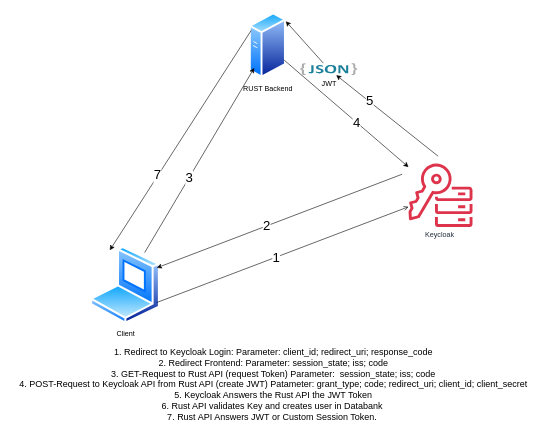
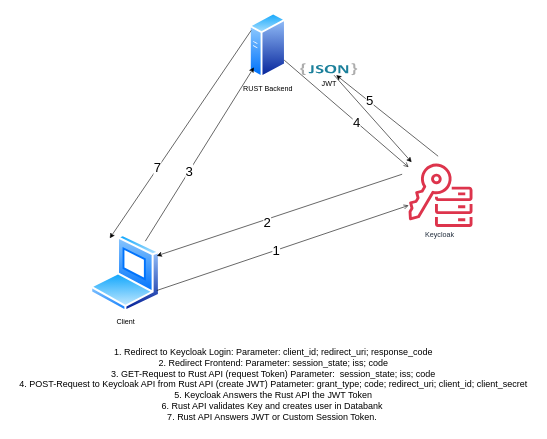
- <mxCell id="12" value="" style="endArrow=classic;html=1;rounded=0;entryX=0.99;entryY=0.136;entryDx=0;entryDy=0;entryPerimeter=0;" edge="1" parent="1" source="15" target="3"><mxGeometry width="50" height="50" relative="1" as="geometry"><mxPoint x="750" y="260" as="sourcePoint" /><mxPoint x="470" y="400" as="targetPoint" /></mxGeometry></mxCell>
+ <mxCell id="12" value="" style="endArrow=classic;html=1;rounded=0;" edge="1" parent="1" source="15" target="4"><mxGeometry width="50" height="50" relative="1" as="geometry"><mxPoint x="750" y="260" as="sourcePoint" /><mxPoint x="470" y="400" as="targetPoint" /></mxGeometry></mxCell>
- <mxCell id="10" value="" style="endArrow=classic;html=1;rounded=0;exitX=1;exitY=0.75;exitDx=0;exitDy=0;" edge="1" parent="1" source="3" target="4"><mxGeometry width="50" height="50" relative="1" as="geometry"><mxPoint x="512" y="153.99" as="sourcePoint" /><mxPoint x="470" y="400" as="targetPoint" /></mxGeometry></mxCell>
+ <mxCell id="10" value="" style="endArrow=open;html=1;rounded=0;exitX=1;exitY=0.75;exitDx=0;exitDy=0;" edge="1" parent="1" source="3" target="4"><mxGeometry width="50" height="50" relative="1" as="geometry"><mxPoint x="512" y="153.99" as="sourcePoint" /><mxPoint x="470" y="400" as="targetPoint" /></mxGeometry></mxCell>
- <mxCell id="2" value="Client" style="image;aspect=fixed;perimeter=ellipsePerimeter;html=1;align=center;shadow=0;dashed=0;spacingTop=3;image=img/lib/active_directory/laptop_client.svg;" vertex="1" parent="1"><mxGeometry x="150" y="410" width="117" height="130" as="geometry" /></mxCell>
+ <mxCell id="2" value="Client" style="image;aspect=fixed;perimeter=ellipsePerimeter;html=1;align=center;shadow=0;dashed=0;spacingTop=3;image=img/lib/active_directory/laptop_client.svg;" vertex="1" parent="1"><mxGeometry x="150" y="390" width="117" height="130" as="geometry" /></mxCell>
